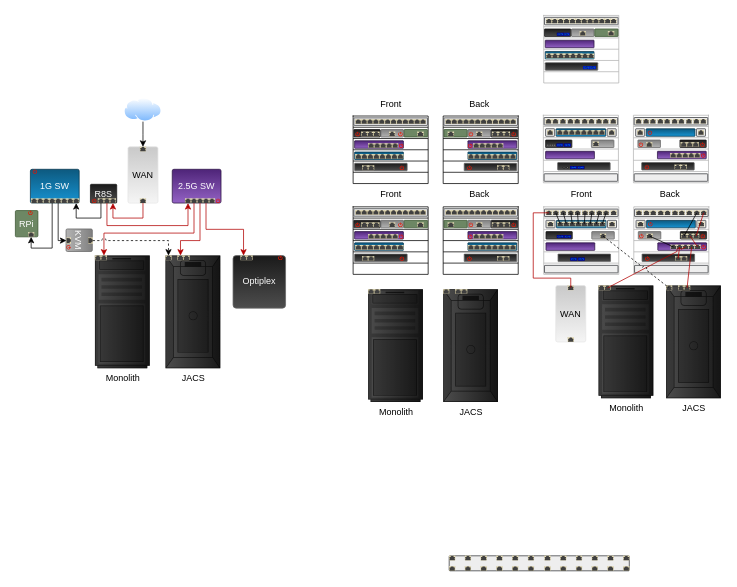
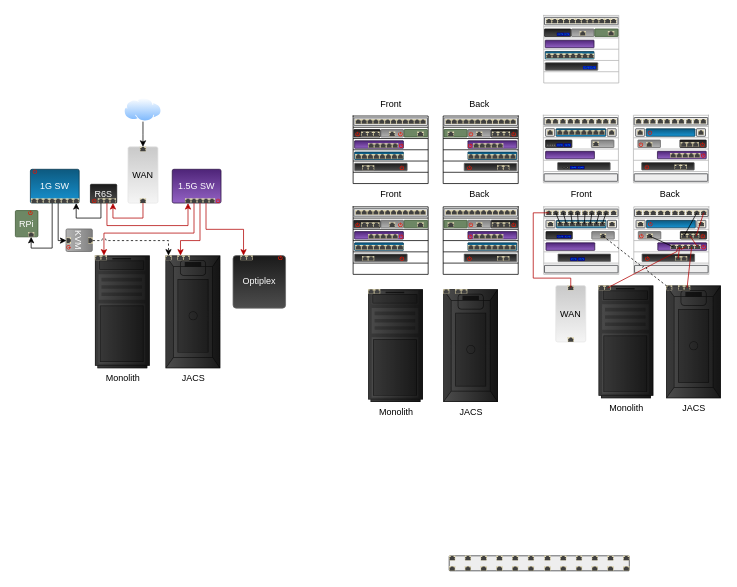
- <mxCell id="22" value="&lt;font color=&quot;#FFFFFF&quot;&gt;2.5G SW&lt;br&gt;&lt;/font&gt;" style="rounded=1;whiteSpace=wrap;html=1;spacing=2;fillColor=#4E2478;gradientColor=#9362C4;strokeColor=#2D1545;gradientDirection=south;arcSize=5;imageWidth=24;flipH=0;aspect=fixed;" parent="21" vertex="1"><mxGeometry width="65" height="45" as="geometry" /></mxCell>
+ <mxCell id="22" value="&lt;font color=&quot;#FFFFFF&quot;&gt;1.5G SW&lt;br&gt;&lt;/font&gt;" style="rounded=1;whiteSpace=wrap;html=1;spacing=2;fillColor=#4E2478;gradientColor=#9362C4;strokeColor=#2D1545;gradientDirection=south;arcSize=5;imageWidth=24;flipH=0;aspect=fixed;" parent="21" vertex="1"><mxGeometry width="65" height="45" as="geometry" /></mxCell>
- <mxCell id="16" value="&lt;font color=&quot;#FFFFFF&quot;&gt;R8S&lt;/font&gt;" style="rounded=1;whiteSpace=wrap;html=1;spacing=2;fillColor=#1A1A1A;gradientColor=#4D4D4D;strokeColor=#1A1A1A;gradientDirection=south;arcSize=5;imageWidth=24;flipH=0;" parent="15" vertex="1"><mxGeometry width="35" height="25" as="geometry" /></mxCell>
+ <mxCell id="16" value="&lt;font color=&quot;#FFFFFF&quot;&gt;R6S&lt;/font&gt;" style="rounded=1;whiteSpace=wrap;html=1;spacing=2;fillColor=#1A1A1A;gradientColor=#4D4D4D;strokeColor=#1A1A1A;gradientDirection=south;arcSize=5;imageWidth=24;flipH=0;" parent="15" vertex="1"><mxGeometry width="35" height="25" as="geometry" /></mxCell>
